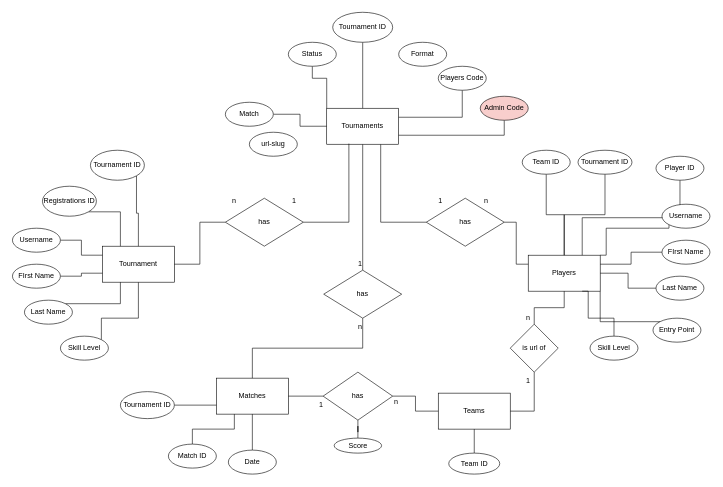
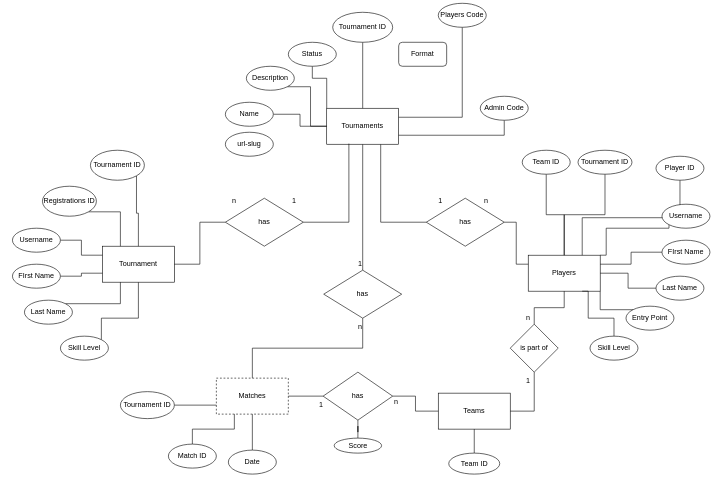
- <mxCell id="21" value="Format" style="ellipse;whiteSpace=wrap;html=1;" parent="1" vertex="1"><mxGeometry x="664" y="70" width="80" height="40" as="geometry" /></mxCell>
+ <mxCell id="21" value="Format" style="whiteSpace=wrap;html=1;rounded=1;" parent="1" vertex="1"><mxGeometry x="664" y="70" width="80" height="40" as="geometry" /></mxCell>
+ <mxCell id="12" value="Description" style="ellipse;whiteSpace=wrap;html=1;" parent="1" vertex="1"><mxGeometry x="410" y="110" width="80" height="40" as="geometry" /></mxCell>
- <mxCell id="25" value="Players Code" style="ellipse;whiteSpace=wrap;html=1;" parent="1" vertex="1"><mxGeometry x="730" y="110" width="80" height="40" as="geometry" /></mxCell>
+ <mxCell id="25" value="Players Code" style="ellipse;whiteSpace=wrap;html=1;" parent="1" vertex="1"><mxGeometry x="730" y="5" width="80" height="40" as="geometry" /></mxCell>
+ <mxCell id="11" style="edgeStyle=orthogonalEdgeStyle;rounded=0;orthogonalLoop=1;jettySize=auto;html=1;exitX=1;exitY=1;exitDx=0;exitDy=0;entryX=0;entryY=0.5;entryDx=0;entryDy=0;endArrow=none;endFill=0;" parent="1" source="12" target="4" edge="1"><mxGeometry relative="1" as="geometry" /></mxCell>
- <mxCell id="23" value="Admin Code" style="ellipse;whiteSpace=wrap;html=1;fillColor=#f8cecc;" parent="1" vertex="1"><mxGeometry x="800" width="80" height="40" as="geometry" y="160" /></mxCell>
+ <mxCell id="23" value="Admin Code" style="ellipse;whiteSpace=wrap;html=1;" parent="1" vertex="1"><mxGeometry x="800" width="80" height="40" as="geometry" y="160" /></mxCell>
- <mxCell id="82" value="Match" style="ellipse;whiteSpace=wrap;html=1;" vertex="1" parent="1"><mxGeometry x="375" y="170" width="80" height="40" as="geometry" /></mxCell>
+ <mxCell id="82" value="Name" style="ellipse;whiteSpace=wrap;html=1;" vertex="1" parent="1"><mxGeometry x="375" y="170" width="80" height="40" as="geometry" /></mxCell>
- <mxCell id="83" value="url-slug" style="ellipse;whiteSpace=wrap;html=1;" vertex="1" parent="1"><mxGeometry x="415" y="220" width="80" height="40" as="geometry" /></mxCell>
+ <mxCell id="83" value="url-slug" style="ellipse;whiteSpace=wrap;html=1;" vertex="1" parent="1"><mxGeometry x="375" y="220" width="80" height="40" as="geometry" /></mxCell>
- <mxCell id="37" value="Entry Point" style="ellipse;whiteSpace=wrap;html=1;" parent="1" vertex="1"><mxGeometry x="1088" y="530" width="80" height="40" as="geometry" /></mxCell>
+ <mxCell id="37" value="Entry Point" style="ellipse;whiteSpace=wrap;html=1;" parent="1" vertex="1"><mxGeometry x="1043" y="510" width="80" height="40" as="geometry" /></mxCell>
- <mxCell id="68" value="is url of" style="rhombus;whiteSpace=wrap;html=1;" vertex="1" parent="1"><mxGeometry x="850" y="540" width="80" height="80" as="geometry" /></mxCell>
+ <mxCell id="68" value="is part of" style="rhombus;whiteSpace=wrap;html=1;" vertex="1" parent="1"><mxGeometry x="850" y="540" width="80" height="80" as="geometry" /></mxCell>
- <mxCell id="8" value="Matches" style="rounded=0;whiteSpace=wrap;html=1;" parent="1" vertex="1"><mxGeometry x="360" y="630" width="120" height="60" as="geometry" /></mxCell>
+ <mxCell id="8" value="Matches" style="rounded=0;whiteSpace=wrap;html=1;dashed=1;" parent="1" vertex="1"><mxGeometry x="360" y="630" width="120" height="60" as="geometry" /></mxCell>
